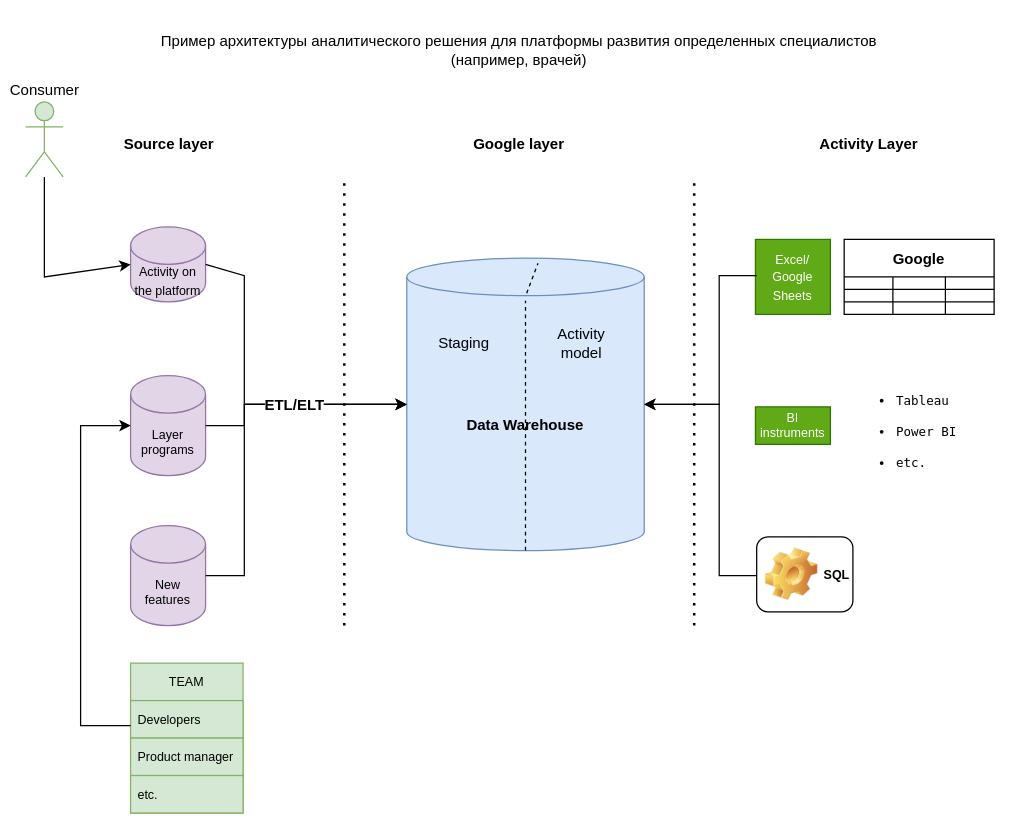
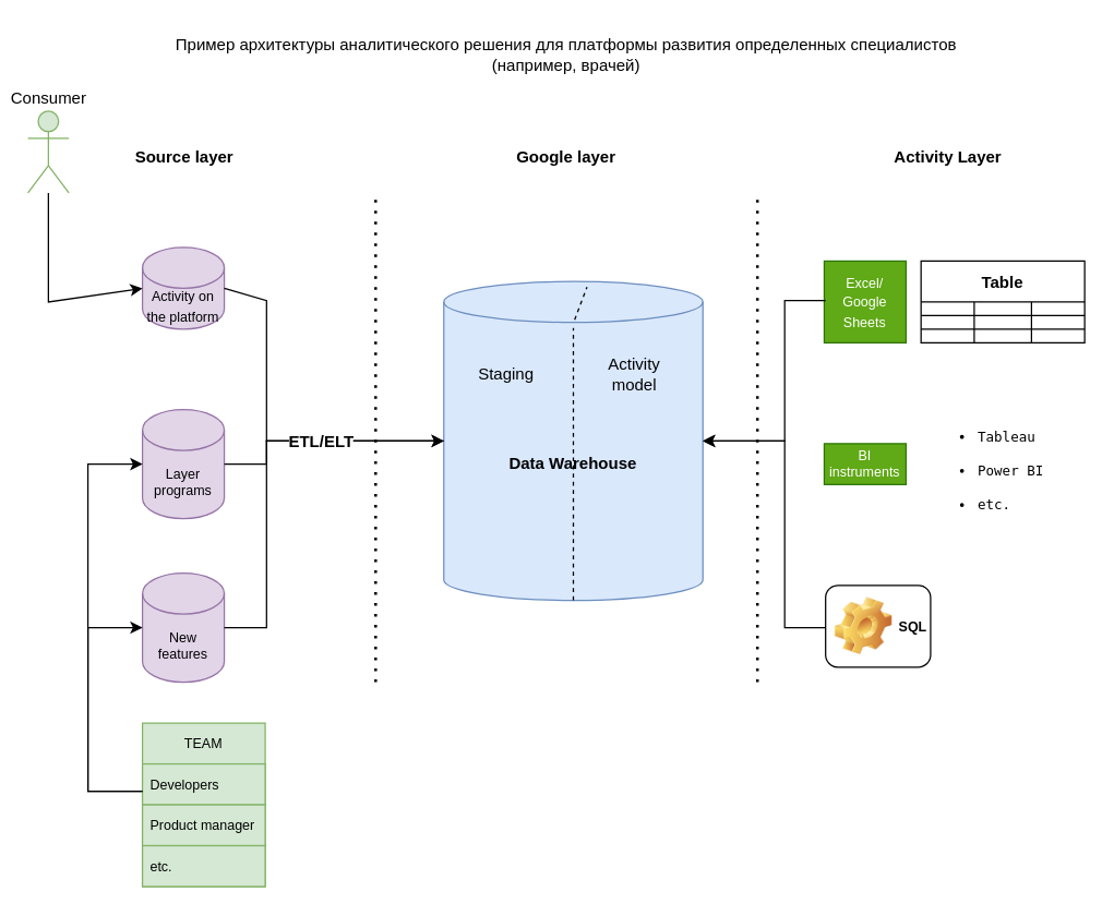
- <mxCell id="15" value="Google" style="shape=table;startSize=30;container=1;collapsible=0;childLayout=tableLayout;fontStyle=1;align=center;fontSize=12;" vertex="1" parent="1"><mxGeometry x="675" y="191" width="120" height="60" as="geometry" /></mxCell>
+ <mxCell id="15" value="Table" style="shape=table;startSize=30;container=1;collapsible=0;childLayout=tableLayout;fontStyle=1;align=center;fontSize=12;" vertex="1" parent="1"><mxGeometry x="675" y="191" width="120" height="60" as="geometry" /></mxCell>
- <mxCell id="13" value="" style="endArrow=classic;html=1;rounded=0;fontSize=10;entryX=0;entryY=0.5;entryDx=0;entryDy=0;entryPerimeter=0;exitX=1;exitY=0.5;exitDx=0;exitDy=0;exitPerimeter=0;" edge="1" parent="1" source="11" target="12"><mxGeometry width="50" height="50" relative="1" as="geometry"><mxPoint x="135" y="356" as="sourcePoint" /><mxPoint x="185" y="306" as="targetPoint" /><Array as="points"><mxPoint x="195" y="340" /><mxPoint x="195" y="323" /><mxPoint x="215" y="323" /></Array></mxGeometry></mxCell>
+ <mxCell id="13" value="" style="endArrow=none;html=1;rounded=0;fontSize=10;entryX=0;entryY=0.5;entryDx=0;entryDy=0;entryPerimeter=0;exitX=1;exitY=0.5;exitDx=0;exitDy=0;exitPerimeter=0;" edge="1" parent="1" source="11" target="12"><mxGeometry width="50" height="50" relative="1" as="geometry"><mxPoint x="135" y="356" as="sourcePoint" /><mxPoint x="185" y="306" as="targetPoint" /><Array as="points"><mxPoint x="195" y="340" /><mxPoint x="195" y="323" /><mxPoint x="215" y="323" /></Array></mxGeometry></mxCell>
+ <mxCell id="41" value="" style="endArrow=classic;html=1;rounded=0;fontSize=10;exitX=0;exitY=0.667;exitDx=0;exitDy=0;entryX=0;entryY=0.5;entryDx=0;entryDy=0;entryPerimeter=0;exitPerimeter=0;" edge="1" parent="1" source="38" target="34"><mxGeometry width="50" height="50" relative="1" as="geometry"><mxPoint x="204" y="510" as="sourcePoint" /><mxPoint x="254" y="460" as="targetPoint" /><Array as="points"><mxPoint x="64" y="580" /><mxPoint x="64" y="530" /><mxPoint x="64" y="460" /></Array></mxGeometry></mxCell>
